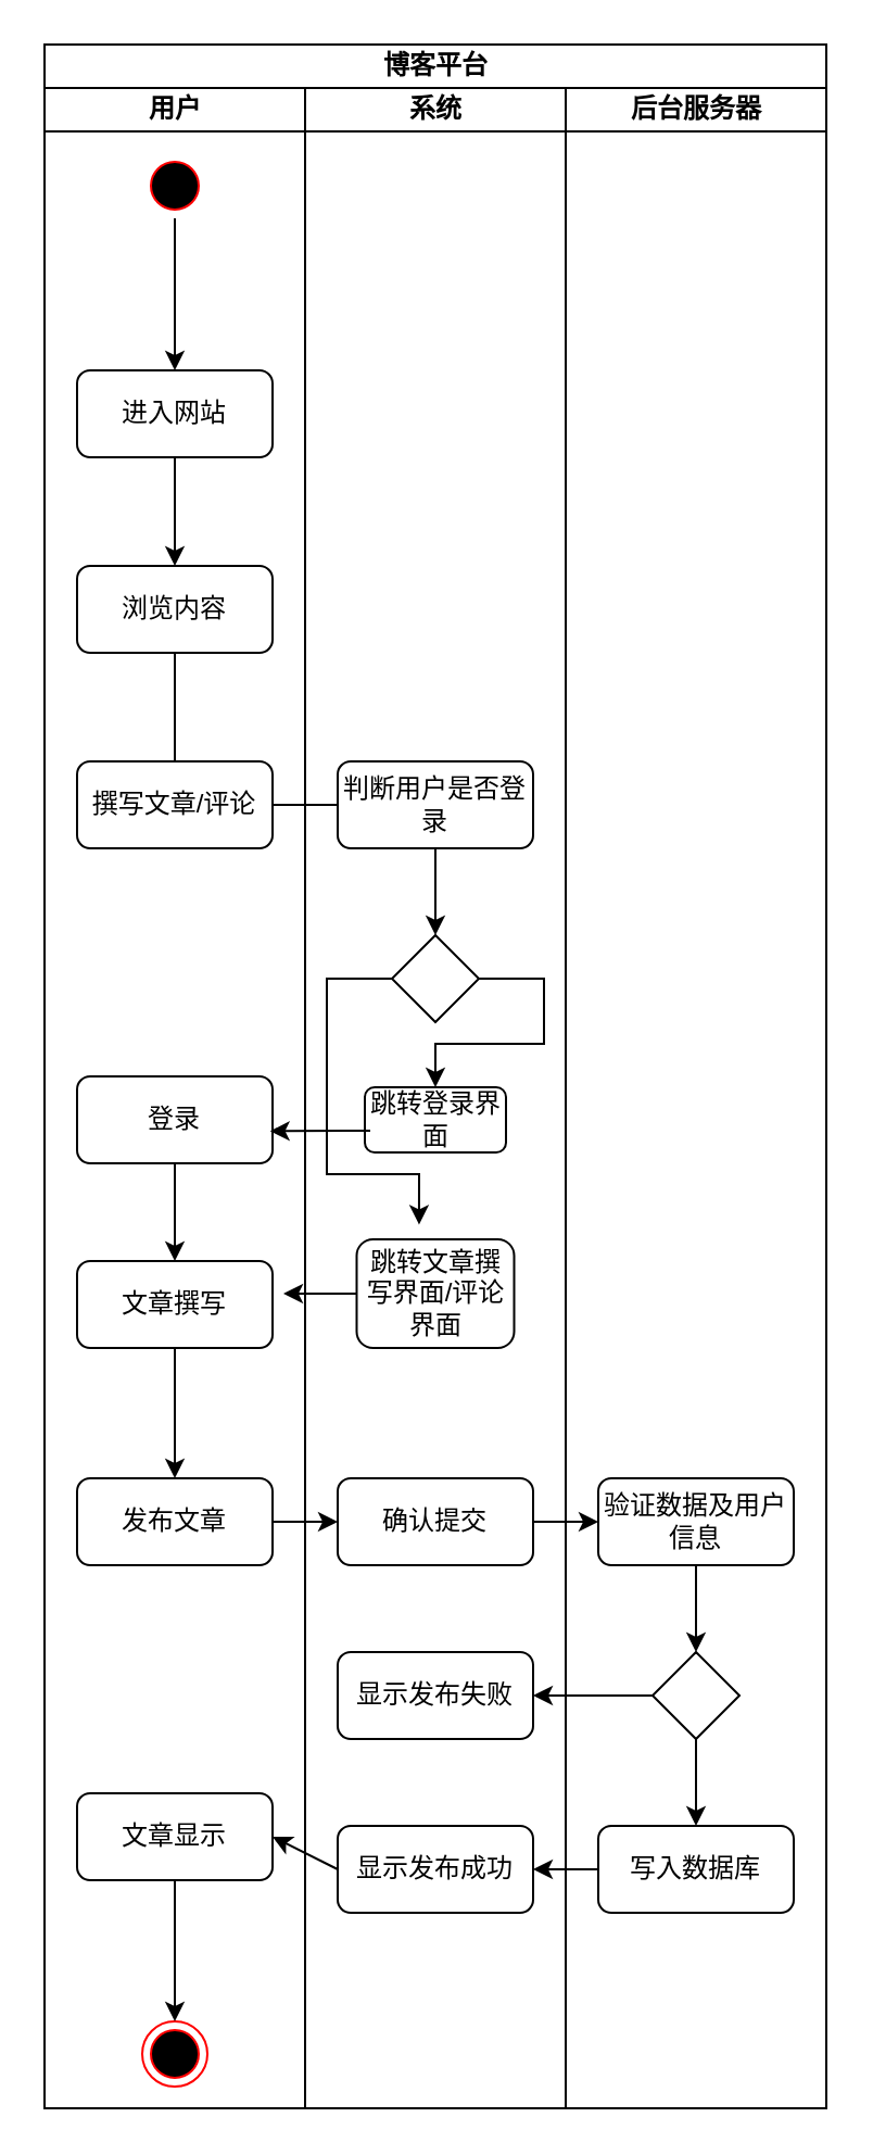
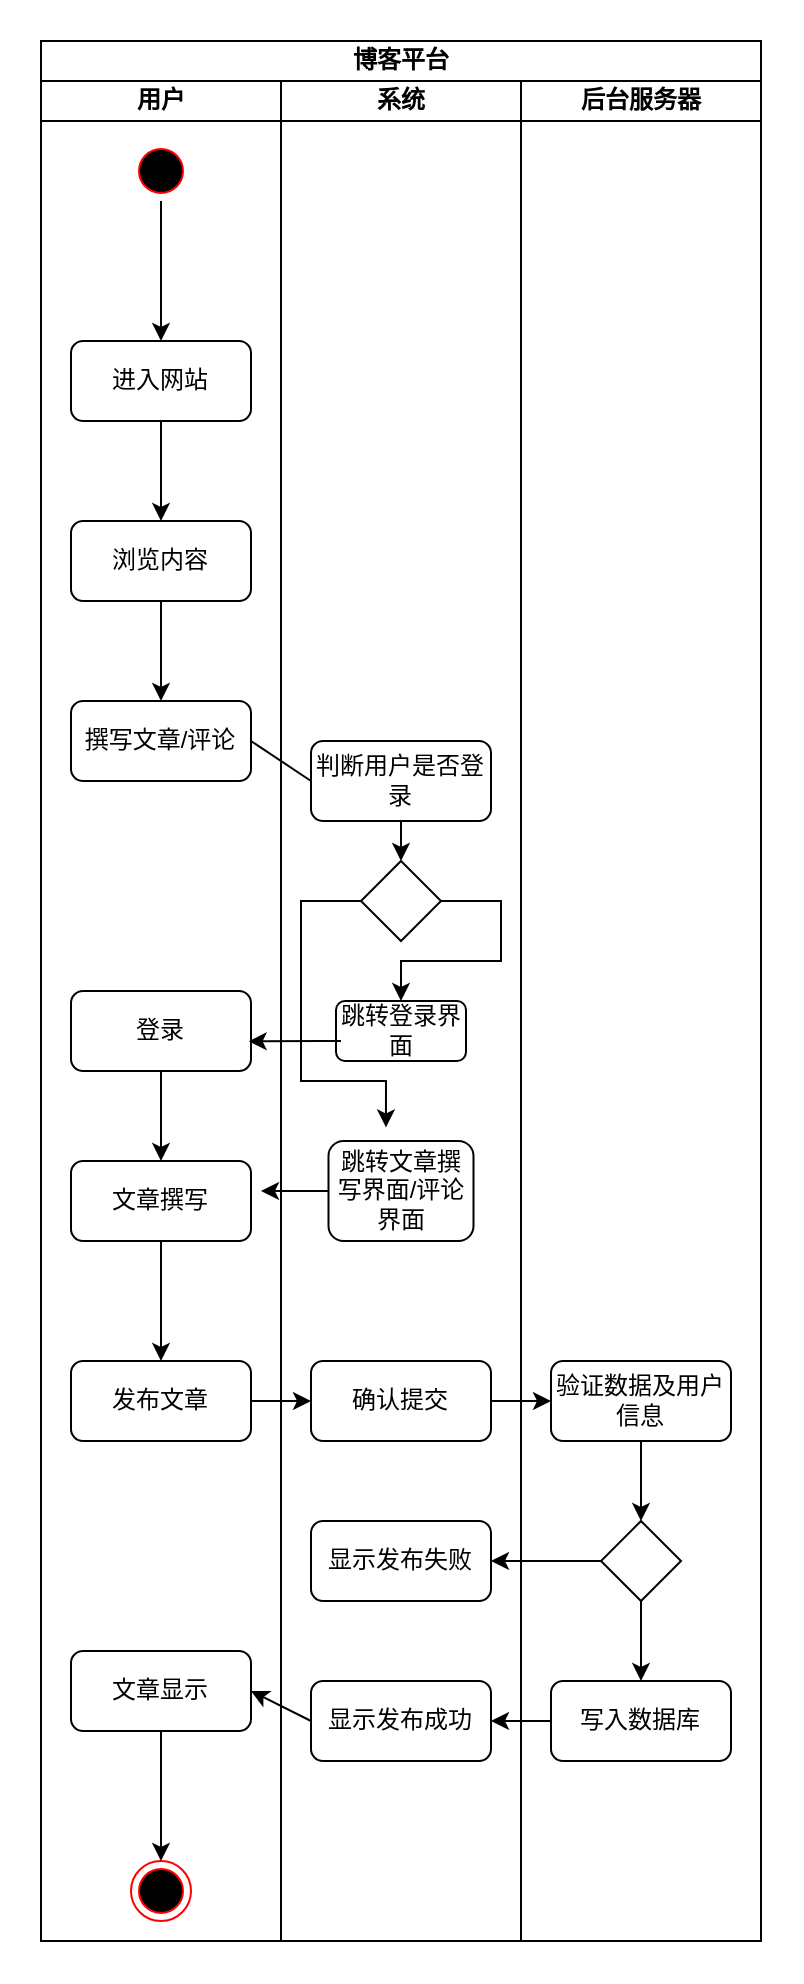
- <mxCell id="10" value="" style="endArrow=none;html=1;rounded=0;exitX=0.5;exitY=1;exitDx=0;exitDy=0;entryX=0.5;entryY=0;entryDx=0;entryDy=0;" edge="1" parent="3" source="7" target="9"><mxGeometry width="50" height="50" relative="1" as="geometry"><mxPoint x="40.0" y="320" as="sourcePoint" /><mxPoint x="90.0" y="270" as="targetPoint" /></mxGeometry></mxCell>
+ <mxCell id="10" value="" style="endArrow=classic;html=1;rounded=0;exitX=0.5;exitY=1;exitDx=0;exitDy=0;entryX=0.5;entryY=0;entryDx=0;entryDy=0;" edge="1" parent="3" source="7" target="9"><mxGeometry width="50" height="50" relative="1" as="geometry"><mxPoint x="40.0" y="320" as="sourcePoint" /><mxPoint x="90.0" y="270" as="targetPoint" /></mxGeometry></mxCell>
- <mxCell id="20" value="判断用户是否登录" style="rounded=1;whiteSpace=wrap;html=1;" vertex="1" parent="19"><mxGeometry x="15" y="310" width="90" height="40" as="geometry" /></mxCell>
+ <mxCell id="20" value="判断用户是否登录" style="rounded=1;whiteSpace=wrap;html=1;" vertex="1" parent="19"><mxGeometry x="15" y="330" width="90" height="40" as="geometry" /></mxCell>
